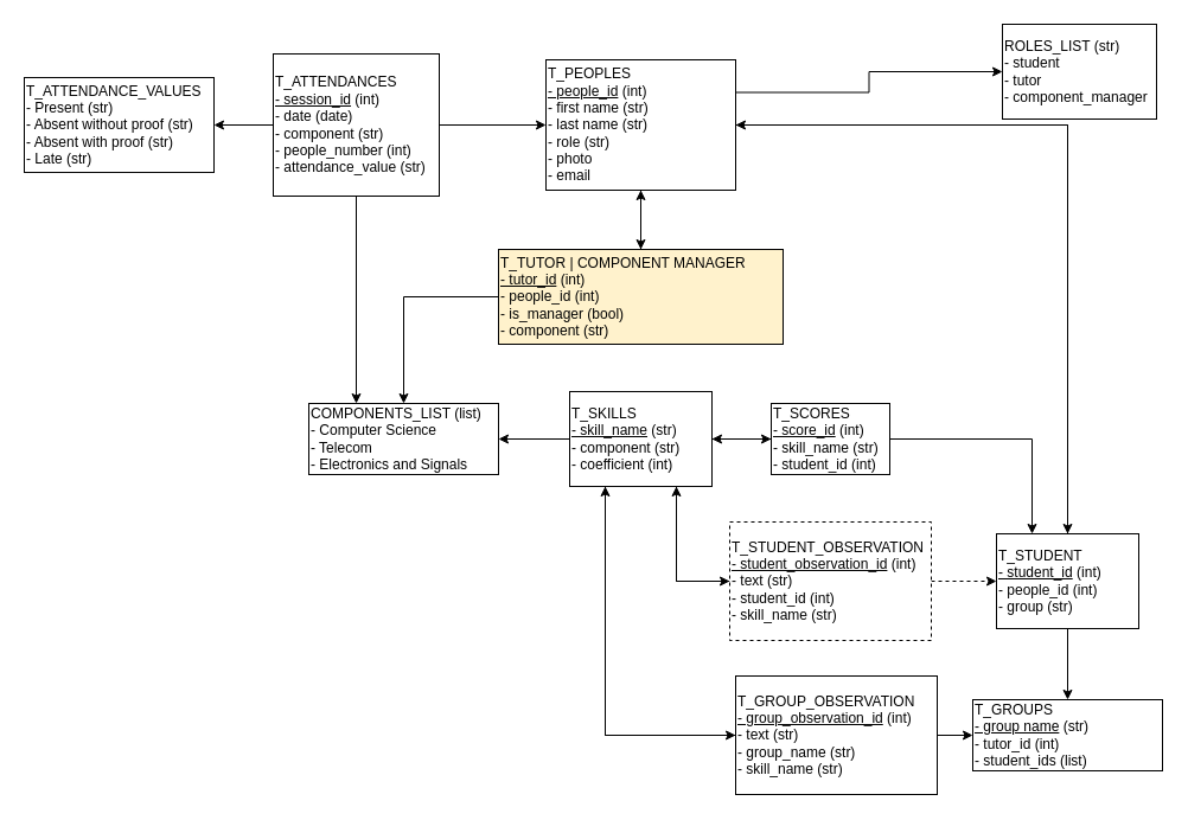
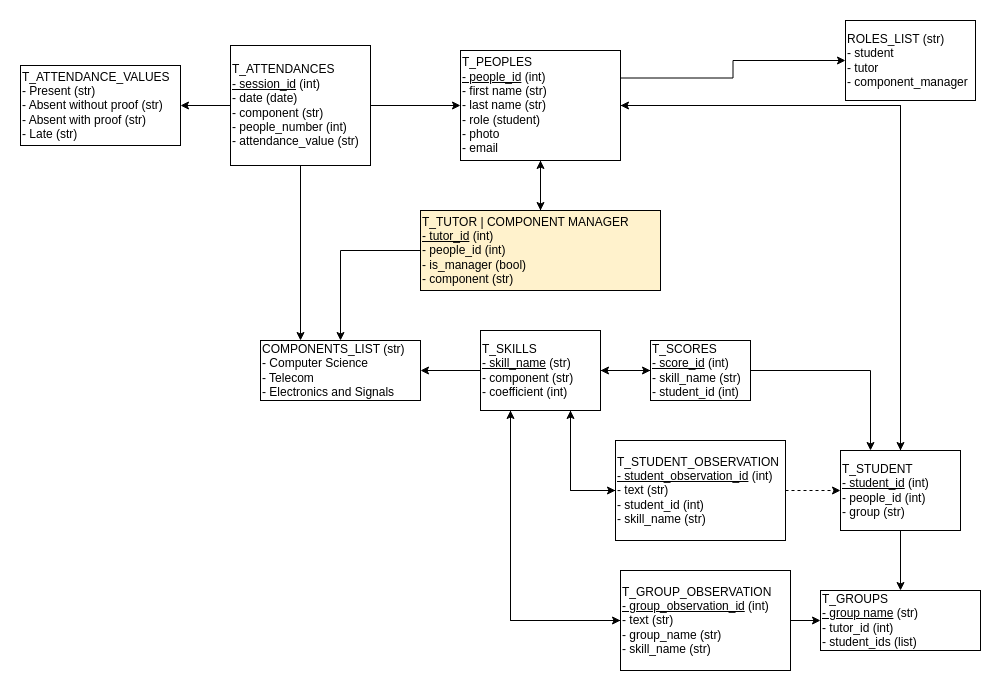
- <mxCell id="20" value="T_PEOPLES&lt;div&gt;&lt;u&gt;- people_id&lt;/u&gt;&amp;nbsp;(int)&lt;/div&gt;&lt;div&gt;- first name (str)&lt;/div&gt;&lt;div&gt;- last name (str)&lt;/div&gt;&lt;div&gt;- role (str)&lt;/div&gt;&lt;div&gt;&lt;span style=&quot;background-color: initial;&quot;&gt;- photo&lt;/span&gt;&lt;/div&gt;&lt;div&gt;- email&lt;/div&gt;" style="rounded=0;whiteSpace=wrap;html=1;align=left;" parent="1" vertex="1"><mxGeometry x="460" y="50" width="160" height="110" as="geometry" /></mxCell>
+ <mxCell id="20" value="T_PEOPLES&lt;div&gt;&lt;u&gt;- people_id&lt;/u&gt;&amp;nbsp;(int)&lt;/div&gt;&lt;div&gt;- first name (str)&lt;/div&gt;&lt;div&gt;- last name (str)&lt;/div&gt;&lt;div&gt;- role (student)&lt;/div&gt;&lt;div&gt;&lt;span style=&quot;background-color: initial;&quot;&gt;- photo&lt;/span&gt;&lt;/div&gt;&lt;div&gt;- email&lt;/div&gt;" style="rounded=0;whiteSpace=wrap;html=1;align=left;" parent="1" vertex="1"><mxGeometry x="460" y="50" width="160" height="110" as="geometry" /></mxCell>
- <mxCell id="3" value="COMPONENTS_LIST (list)&lt;div&gt;- Computer Science&lt;/div&gt;&lt;div&gt;- Telecom&lt;/div&gt;&lt;div&gt;- Electronics and Signals&lt;/div&gt;" style="rounded=0;whiteSpace=wrap;html=1;align=left;" parent="1" vertex="1"><mxGeometry x="260" y="340" width="160" height="60" as="geometry" /></mxCell>
+ <mxCell id="3" value="COMPONENTS_LIST (str)&lt;div&gt;- Computer Science&lt;/div&gt;&lt;div&gt;- Telecom&lt;/div&gt;&lt;div&gt;- Electronics and Signals&lt;/div&gt;" style="rounded=0;whiteSpace=wrap;html=1;align=left;" parent="1" vertex="1"><mxGeometry x="260" y="340" width="160" height="60" as="geometry" /></mxCell>
- <mxCell id="30" value="T_STUDENT_OBSERVATION&lt;div&gt;&lt;u&gt;- student_observation_id&lt;/u&gt; (int)&lt;/div&gt;&lt;div&gt;- text (str)&lt;/div&gt;&lt;div&gt;- student_id (int)&lt;/div&gt;&lt;div&gt;- skill_name (str)&lt;/div&gt;" style="rounded=0;whiteSpace=wrap;html=1;align=left;dashed=1;" parent="1" vertex="1"><mxGeometry x="615" y="440" width="170" height="100" as="geometry" /></mxCell>
+ <mxCell id="30" value="T_STUDENT_OBSERVATION&lt;div&gt;&lt;u&gt;- student_observation_id&lt;/u&gt; (int)&lt;/div&gt;&lt;div&gt;- text (str)&lt;/div&gt;&lt;div&gt;- student_id (int)&lt;/div&gt;&lt;div&gt;- skill_name (str)&lt;/div&gt;" style="rounded=0;whiteSpace=wrap;html=1;align=left;" parent="1" vertex="1"><mxGeometry x="615" y="440" width="170" height="100" as="geometry" /></mxCell>
